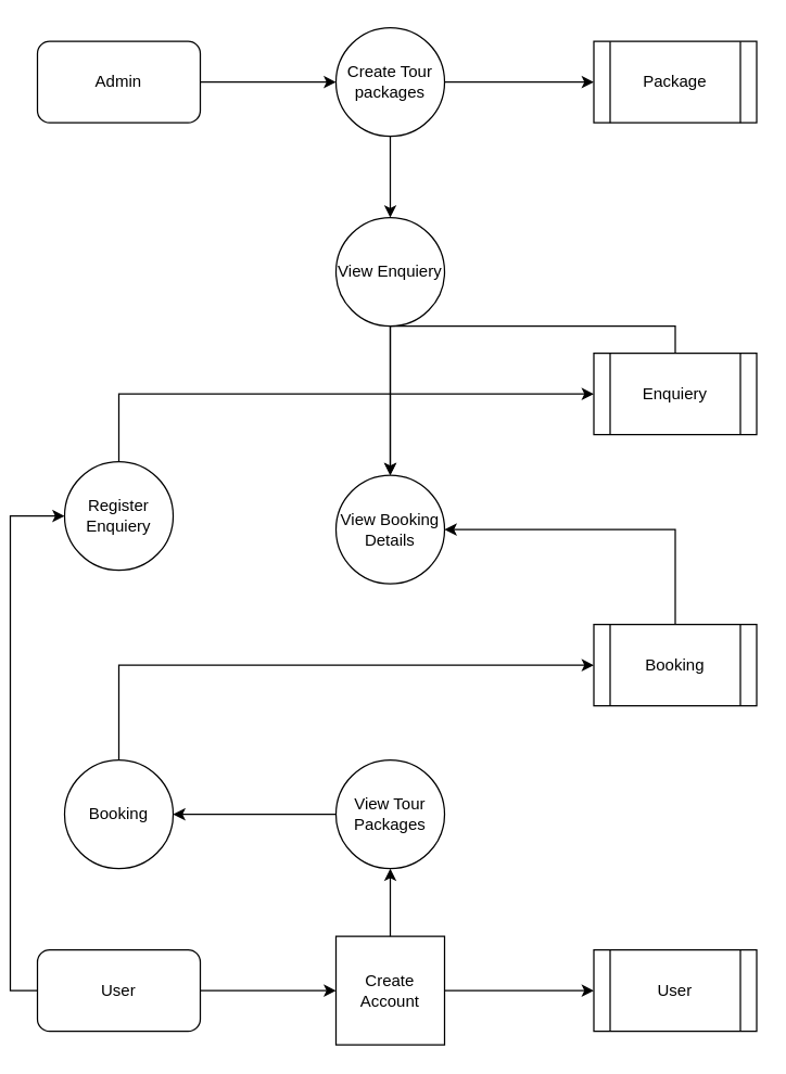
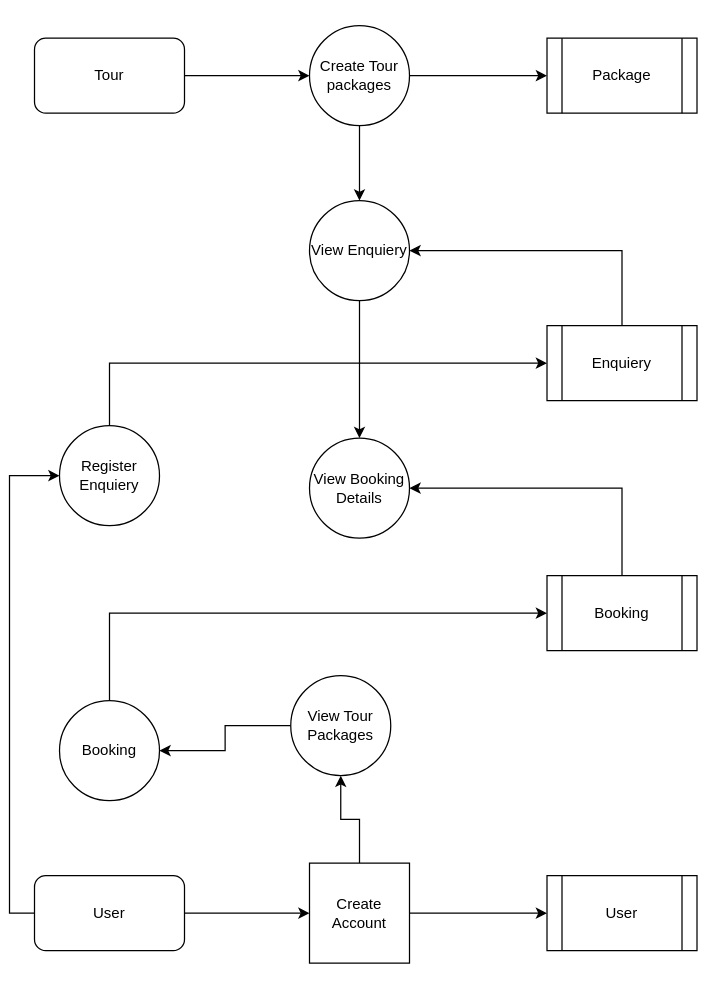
- <mxCell id="3" value="Admin" style="rounded=1;whiteSpace=wrap;html=1;" vertex="1" parent="1"><mxGeometry x="20" y="30" width="120" height="60" as="geometry" /></mxCell>
+ <mxCell id="3" value="Tour" style="rounded=1;whiteSpace=wrap;html=1;" vertex="1" parent="1"><mxGeometry x="20" y="30" width="120" height="60" as="geometry" /></mxCell>
- <mxCell id="23" style="edgeStyle=orthogonalEdgeStyle;rounded=0;orthogonalLoop=1;jettySize=auto;html=1;exitX=0.5;exitY=0;exitDx=0;exitDy=0;" edge="1" parent="1" source="24" target="20"><mxGeometry relative="1" as="geometry" /></mxCell>
+ <mxCell id="23" style="edgeStyle=orthogonalEdgeStyle;rounded=0;orthogonalLoop=1;jettySize=auto;html=1;exitX=0.5;exitY=0;exitDx=0;exitDy=0;entryX=1;entryY=0.5;entryDx=0;entryDy=0;" edge="1" parent="1" source="24" target="26"><mxGeometry relative="1" as="geometry" /></mxCell>
- <mxCell id="14" value="View Tour Packages" style="ellipse;whiteSpace=wrap;html=1;aspect=fixed;" vertex="1" parent="1"><mxGeometry x="240" y="560" width="80" height="80" as="geometry" /></mxCell>
+ <mxCell id="14" value="View Tour Packages" style="ellipse;whiteSpace=wrap;html=1;aspect=fixed;" vertex="1" parent="1"><mxGeometry x="225" y="540" width="80" height="80" as="geometry" /></mxCell>
